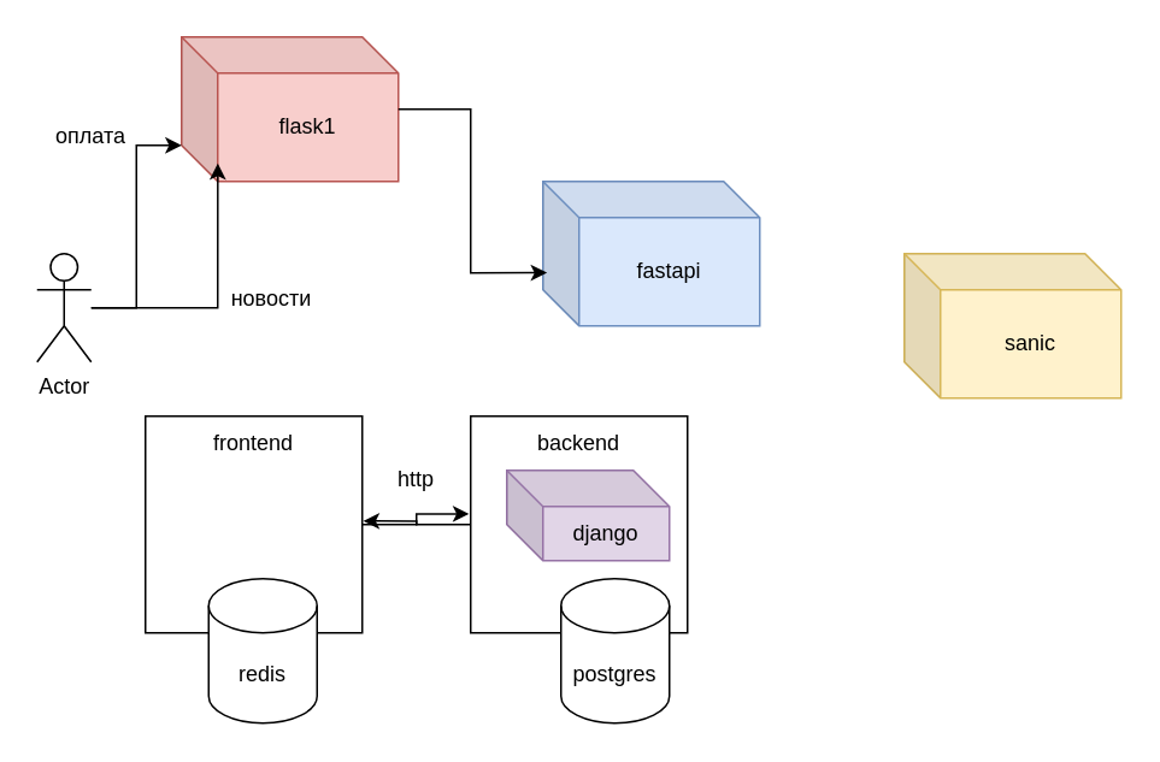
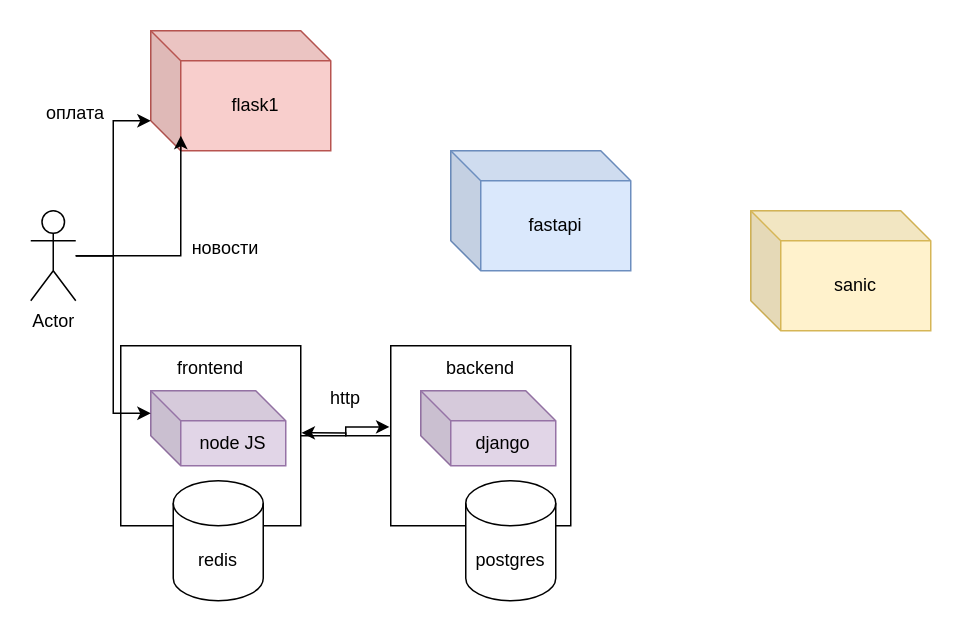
- <mxCell id="8" style="edgeStyle=orthogonalEdgeStyle;rounded=0;orthogonalLoop=1;jettySize=auto;html=1;entryX=0.019;entryY=0.632;entryDx=0;entryDy=0;entryPerimeter=0;" edge="1" parent="1" source="4" target="5"><mxGeometry relative="1" as="geometry" /></mxCell>
+ <mxCell id="16" style="edgeStyle=orthogonalEdgeStyle;rounded=0;orthogonalLoop=1;jettySize=auto;html=1;entryX=0;entryY=0;entryDx=0;entryDy=15;entryPerimeter=0;" edge="1" parent="1" source="3" target="11"><mxGeometry relative="1" as="geometry" /></mxCell>
+ <mxCell id="11" value="node JS" style="shape=cube;whiteSpace=wrap;html=1;boundedLbl=1;backgroundOutline=1;darkOpacity=0.05;darkOpacity2=0.1;fillColor=#e1d5e7;strokeColor=#9673a6;" vertex="1" parent="1"><mxGeometry x="100" y="260" width="90" height="50" as="geometry" /></mxCell>
